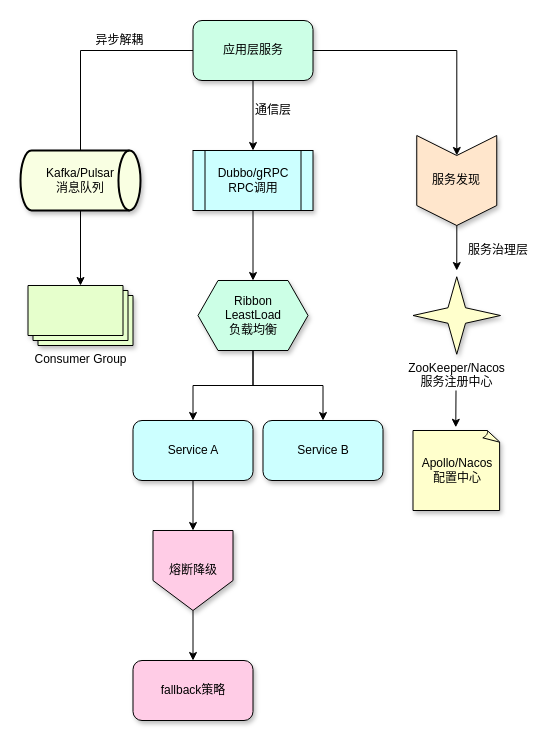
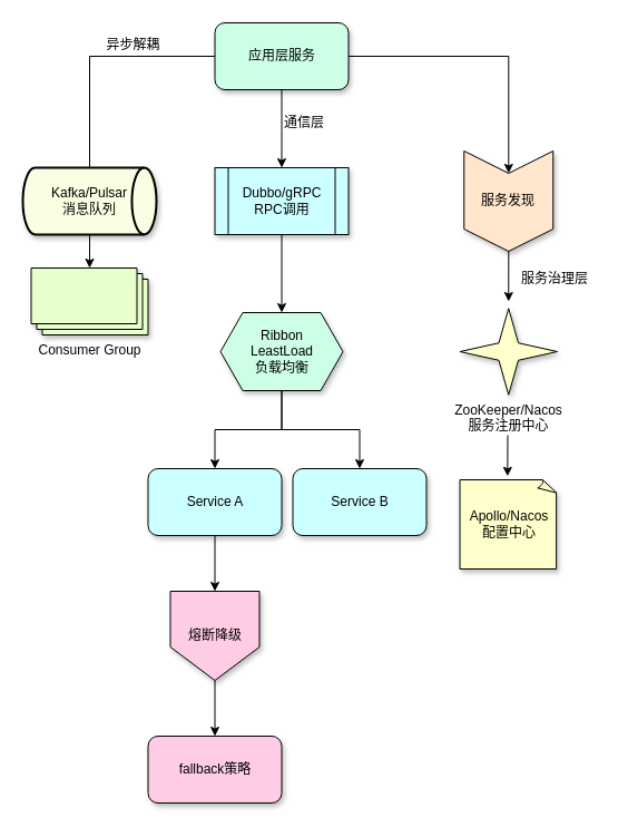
- <mxCell id="8" value="Consumer Group" style="verticalLabelPosition=bottom;verticalAlign=top;html=1;shape=mxgraph.basic.layered_rect;dx=10;outlineConnect=0;whiteSpace=wrap;fillColor=#E6FFCC;shadow=1;" vertex="1" parent="2"><mxGeometry x="7.5" y="265" width="105" height="60" as="geometry" /></mxCell>
+ <mxCell id="8" value="Consumer Group" style="verticalLabelPosition=bottom;verticalAlign=top;html=1;shape=mxgraph.basic.layered_rect;dx=10;outlineConnect=0;whiteSpace=wrap;fillColor=#E6FFCC;shadow=1;" vertex="1" parent="2"><mxGeometry x="7.5" y="220" width="105" height="60" as="geometry" /></mxCell>
